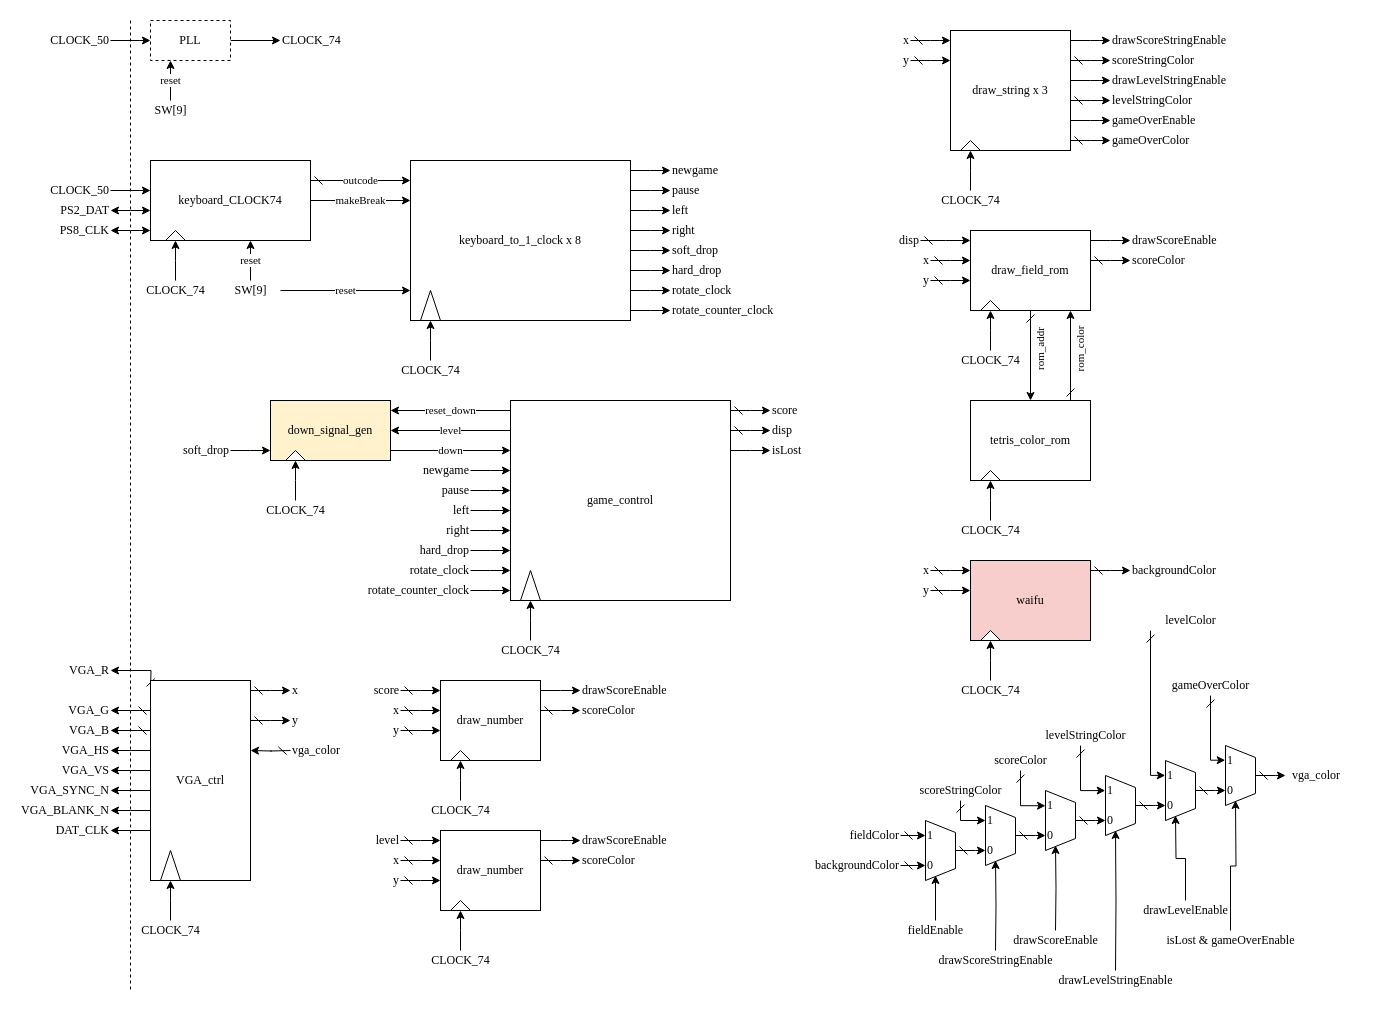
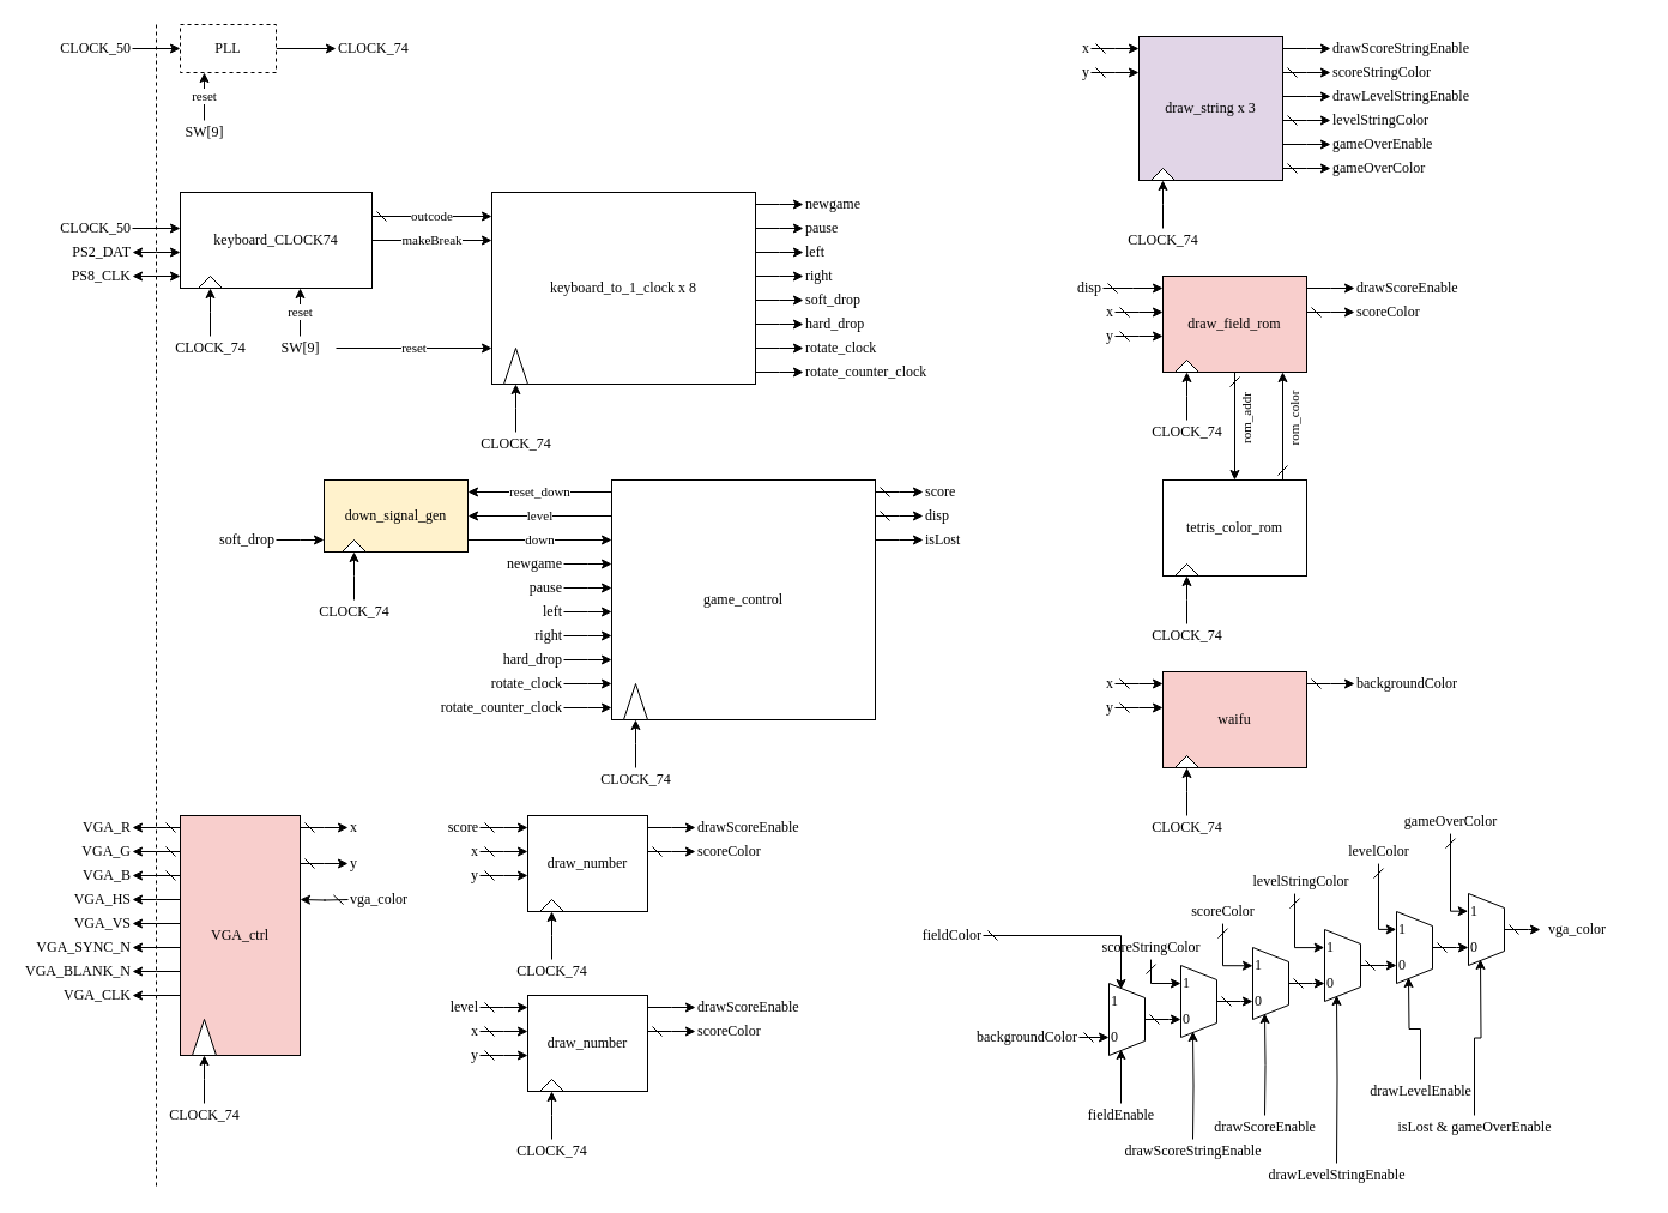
- <mxCell id="130" value="draw_string x 3" style="rounded=0;whiteSpace=wrap;html=1;fontFamily=Fira Code;align=center;" vertex="1" parent="1"><mxGeometry x="950" y="30" width="120" height="120" as="geometry" /></mxCell>
+ <mxCell id="130" value="draw_string x 3" style="rounded=0;whiteSpace=wrap;html=1;fontFamily=Fira Code;align=center;fillColor=#e1d5e7;" vertex="1" parent="1"><mxGeometry x="950" y="30" width="120" height="120" as="geometry" /></mxCell>
- <mxCell id="152" value="draw_field_rom" style="rounded=0;whiteSpace=wrap;html=1;fontFamily=Fira Code;align=center;" vertex="1" parent="1"><mxGeometry x="970" y="230" width="120" height="80" as="geometry" /></mxCell>
+ <mxCell id="152" value="draw_field_rom" style="rounded=0;whiteSpace=wrap;html=1;fontFamily=Fira Code;align=center;fillColor=#f8cecc;" vertex="1" parent="1"><mxGeometry x="970" y="230" width="120" height="80" as="geometry" /></mxCell>
- <mxCell id="208" value="levelColor&lt;br&gt;" style="text;html=1;resizable=0;points=[];autosize=1;align=center;verticalAlign=top;spacingTop=-4;fontFamily=Fira Code;" vertex="1" parent="1"><mxGeometry x="1145" y="610.1" width="90" height="20" as="geometry" /></mxCell>
+ <mxCell id="208" value="levelColor&lt;br&gt;" style="text;html=1;resizable=0;points=[];autosize=1;align=center;verticalAlign=top;spacingTop=-4;fontFamily=Fira Code;" vertex="1" parent="1"><mxGeometry x="1105" y="700.1" width="90" height="20" as="geometry" /></mxCell>
- <mxCell id="75" value="VGA_R&lt;br&gt;" style="text;html=1;resizable=0;points=[];autosize=1;align=right;verticalAlign=top;spacingTop=-4;fontFamily=Fira Code;" vertex="1" parent="1"><mxGeometry x="60" y="660" width="50" height="20" as="geometry" /></mxCell>
+ <mxCell id="75" value="VGA_R&lt;br&gt;" style="text;html=1;resizable=0;points=[];autosize=1;align=right;verticalAlign=top;spacingTop=-4;fontFamily=Fira Code;" vertex="1" parent="1"><mxGeometry x="60" y="680" width="50" height="20" as="geometry" /></mxCell>
- <mxCell id="88" value="VGA_ctrl" style="rounded=0;whiteSpace=wrap;html=1;fontFamily=Fira Code;align=center;" vertex="1" parent="1"><mxGeometry x="150" y="680" width="100" height="200" as="geometry" /></mxCell>
+ <mxCell id="88" value="VGA_ctrl" style="rounded=0;whiteSpace=wrap;html=1;fontFamily=Fira Code;align=center;fillColor=#f8cecc;" vertex="1" parent="1"><mxGeometry x="150" y="680" width="100" height="200" as="geometry" /></mxCell>
- <mxCell id="85" value="DAT_CLK" style="text;html=1;resizable=0;points=[];autosize=1;align=right;verticalAlign=top;spacingTop=-4;fontFamily=Fira Code;" vertex="1" parent="1"><mxGeometry x="40" y="820" width="70" height="20" as="geometry" /></mxCell>
+ <mxCell id="85" value="VGA_CLK" style="text;html=1;resizable=0;points=[];autosize=1;align=right;verticalAlign=top;spacingTop=-4;fontFamily=Fira Code;" vertex="1" parent="1"><mxGeometry x="40" y="820" width="70" height="20" as="geometry" /></mxCell>
- <mxCell id="200" value="fieldColor&lt;br&gt;" style="text;html=1;resizable=0;points=[];autosize=1;align=right;verticalAlign=top;spacingTop=-4;fontFamily=Fira Code;" vertex="1" parent="1"><mxGeometry x="810" y="825" width="90" height="20" as="geometry" /></mxCell>
+ <mxCell id="200" value="fieldColor&lt;br&gt;" style="text;html=1;resizable=0;points=[];autosize=1;align=right;verticalAlign=top;spacingTop=-4;fontFamily=Fira Code;" vertex="1" parent="1"><mxGeometry x="730" y="770" width="90" height="20" as="geometry" /></mxCell>
